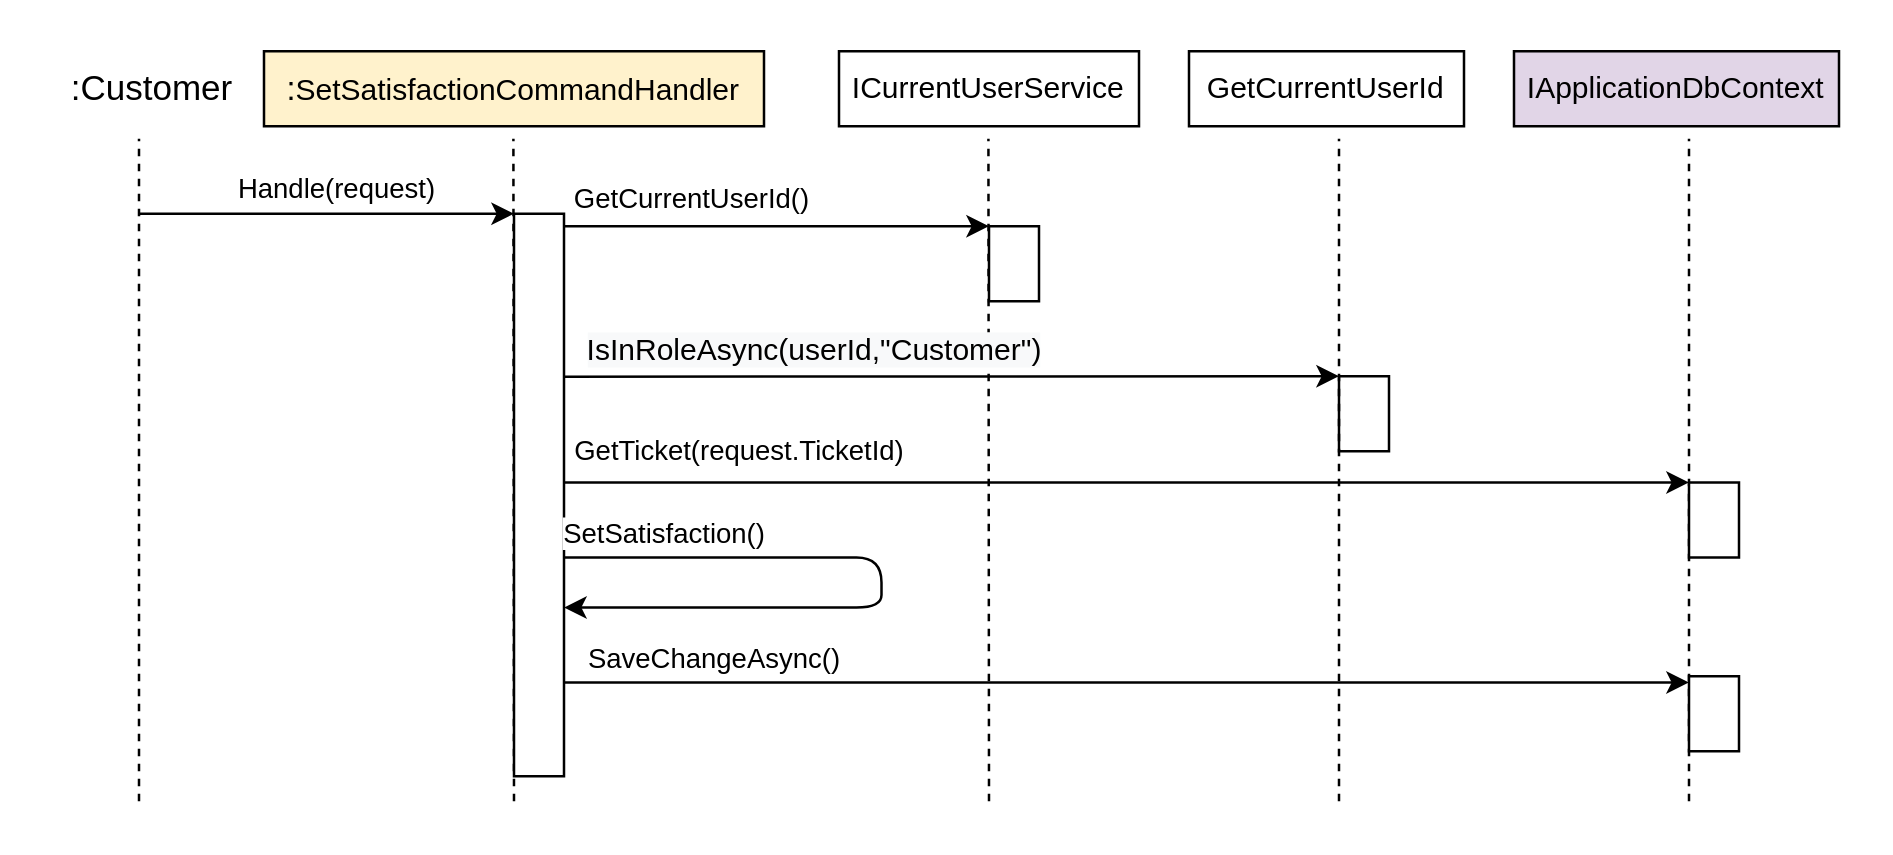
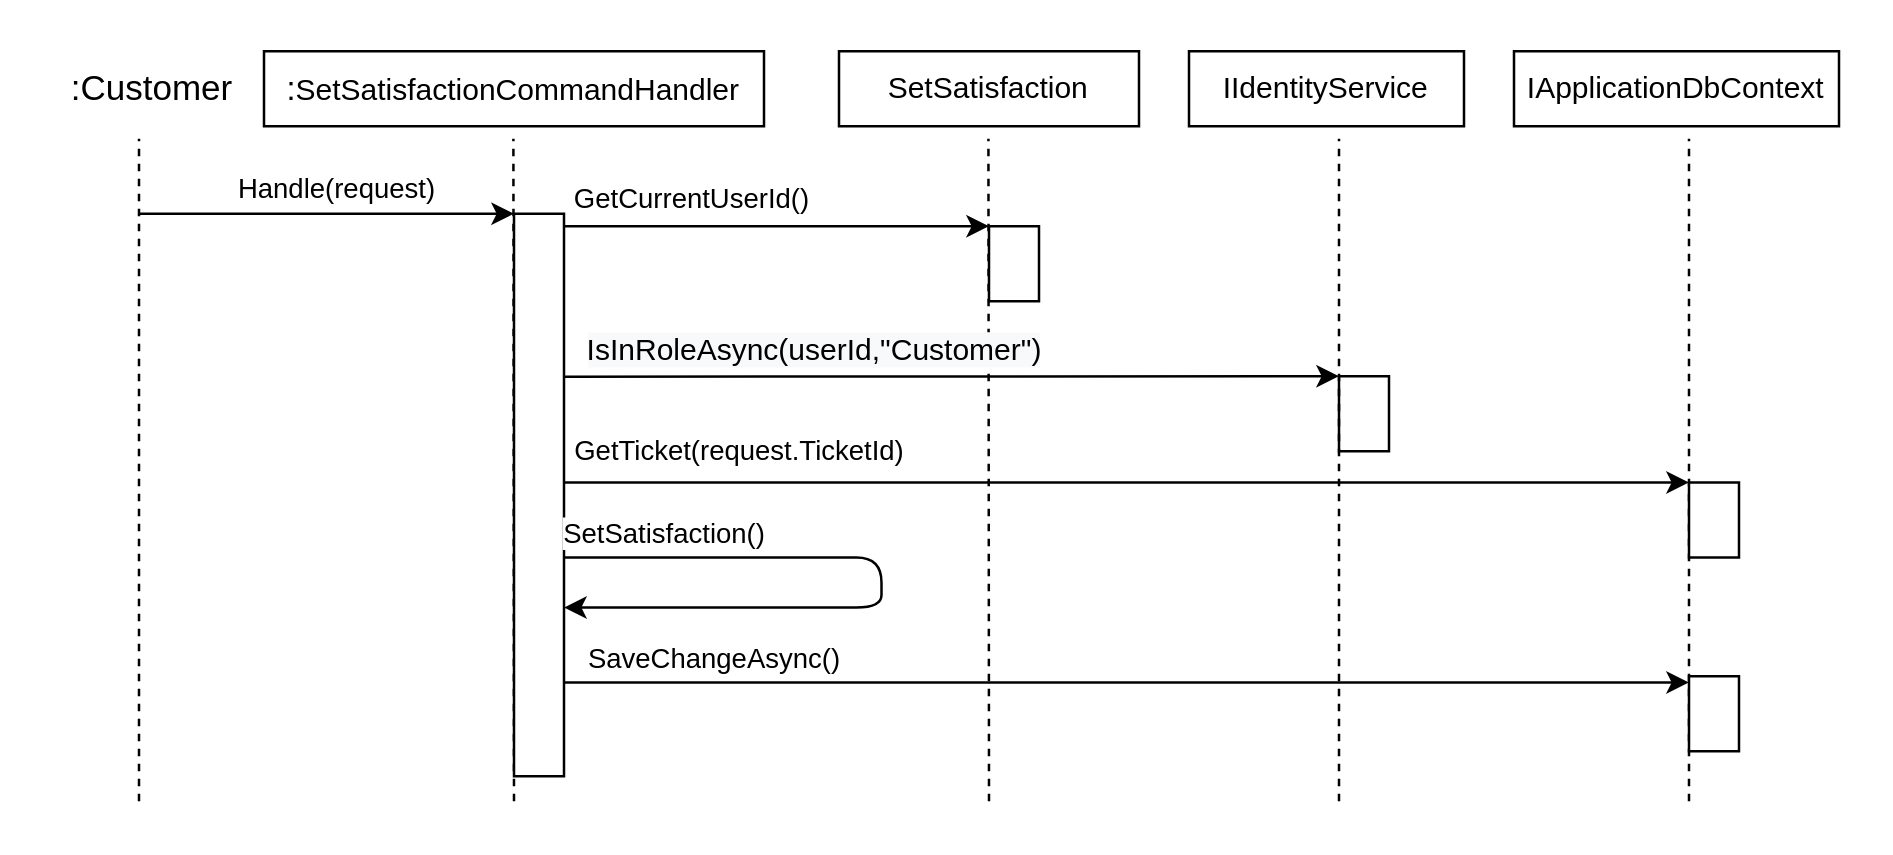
- <mxCell id="3" value="&lt;span style=&quot;font-size: 13px&quot;&gt;:&lt;/span&gt;&lt;span style=&quot;font-size: 12px&quot;&gt;SetSatisfactionCommandHandler&lt;/span&gt;" style="rounded=0;whiteSpace=wrap;html=1;fontSize=13;fillColor=#fff2cc;" parent="1" vertex="1"><mxGeometry x="105" y="20" width="200" height="30" as="geometry" /></mxCell>
+ <mxCell id="3" value="&lt;span style=&quot;font-size: 13px&quot;&gt;:&lt;/span&gt;&lt;span style=&quot;font-size: 12px&quot;&gt;SetSatisfactionCommandHandler&lt;/span&gt;" style="rounded=0;whiteSpace=wrap;html=1;fontSize=13;" parent="1" vertex="1"><mxGeometry x="105" y="20" width="200" height="30" as="geometry" /></mxCell>
- <mxCell id="12" value="ICurrentUserService" style="rounded=0;whiteSpace=wrap;html=1;" parent="1" vertex="1"><mxGeometry x="335" y="20" width="120" height="30" as="geometry" /></mxCell>
+ <mxCell id="12" value="SetSatisfaction" style="rounded=0;whiteSpace=wrap;html=1;" parent="1" vertex="1"><mxGeometry x="335" y="20" width="120" height="30" as="geometry" /></mxCell>
- <mxCell id="16" value="GetCurrentUserId" style="rounded=0;whiteSpace=wrap;html=1;" parent="1" vertex="1"><mxGeometry x="475" y="20" width="110" height="30" as="geometry" /></mxCell>
+ <mxCell id="16" value="IIdentityService" style="rounded=0;whiteSpace=wrap;html=1;" parent="1" vertex="1"><mxGeometry x="475" y="20" width="110" height="30" as="geometry" /></mxCell>
- <mxCell id="2" value="IApplicationDbContext" style="rounded=0;whiteSpace=wrap;html=1;fillColor=#e1d5e7;" parent="1" vertex="1"><mxGeometry x="605" y="20" width="130" height="30" as="geometry" /></mxCell>
+ <mxCell id="2" value="IApplicationDbContext" style="rounded=0;whiteSpace=wrap;html=1;" parent="1" vertex="1"><mxGeometry x="605" y="20" width="130" height="30" as="geometry" /></mxCell>
